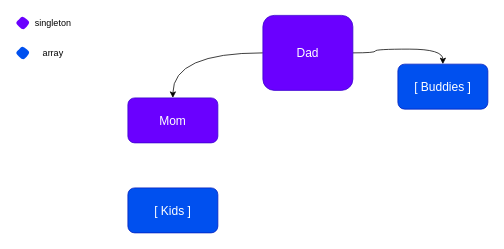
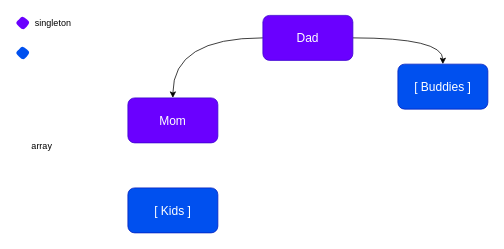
- <mxCell id="11" value="array" style="text;html=1;resizable=0;autosize=1;align=center;verticalAlign=middle;points=[];fillColor=none;strokeColor=none;rounded=0;" vertex="1" parent="1"><mxGeometry x="50" y="60" width="40" height="20" as="geometry" /></mxCell>
+ <mxCell id="11" value="array" style="text;html=1;resizable=0;autosize=1;align=center;verticalAlign=middle;points=[];fillColor=none;strokeColor=none;rounded=0;" vertex="1" parent="1"><mxGeometry x="35" y="185" width="40" height="20" as="geometry" /></mxCell>
- <mxCell id="4" value="Dad" style="whiteSpace=wrap;html=1;fillColor=#6a00ff;strokeColor=#3700CC;fontColor=#ffffff;fontSize=16;rounded=1;" parent="1" vertex="1"><mxGeometry x="350" y="20" width="120" height="100" as="geometry" /></mxCell>
+ <mxCell id="4" value="Dad" style="whiteSpace=wrap;html=1;fillColor=#6a00ff;strokeColor=#3700CC;fontColor=#ffffff;fontSize=16;rounded=1;" parent="1" vertex="1"><mxGeometry x="350" y="20" width="120" height="60" as="geometry" /></mxCell>
